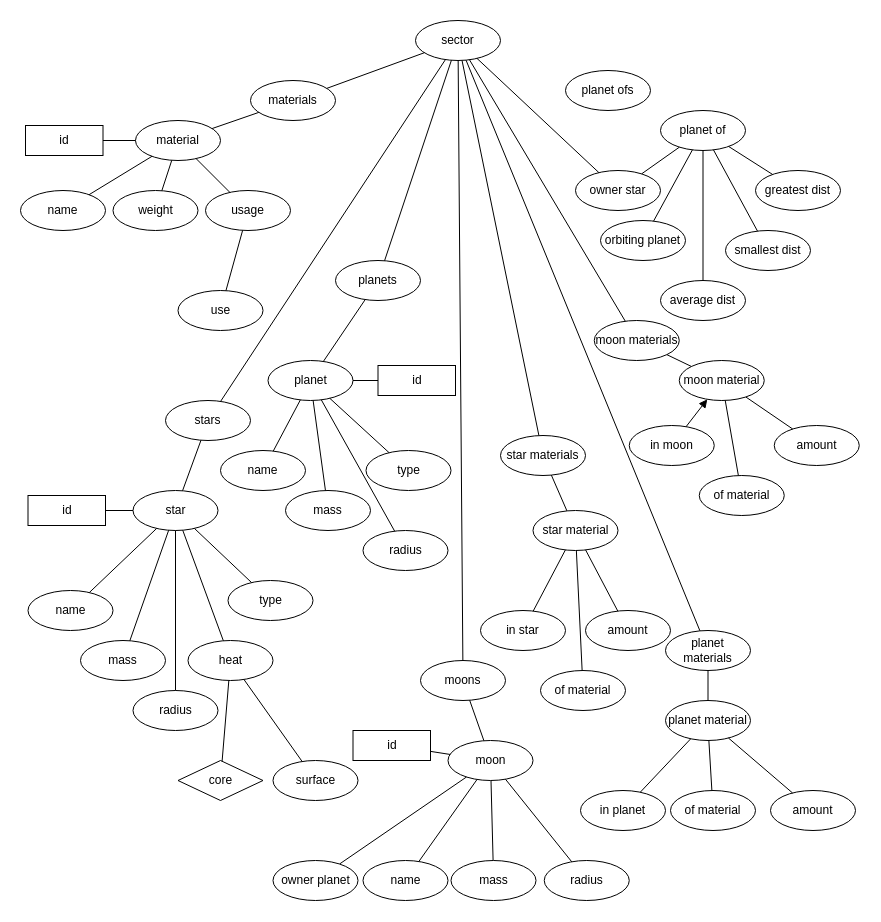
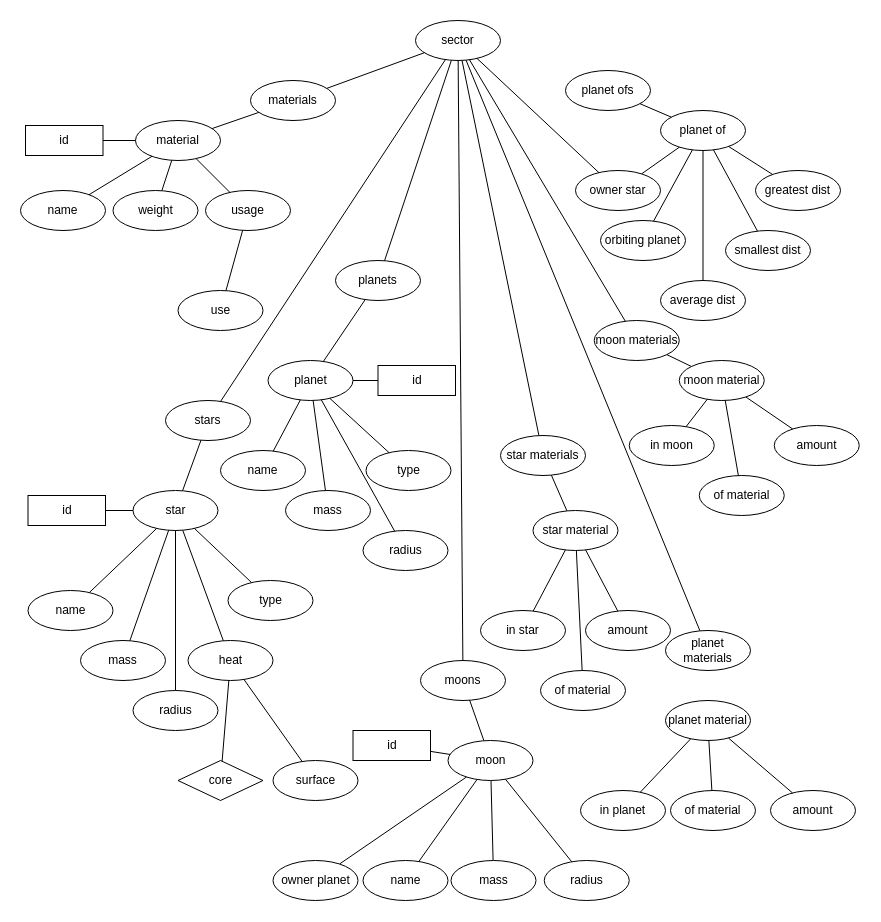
+ <mxCell id="102" value="" style="endArrow=none;html=1;" edge="1" parent="1" source="95" target="21"><mxGeometry width="50" height="50" relative="1" as="geometry"><mxPoint x="62.5" y="330" as="sourcePoint" /><mxPoint x="112.5" y="280" as="targetPoint" /></mxGeometry></mxCell>
- <mxCell id="80" value="" style="endArrow=block;html=1;" parent="1" source="68" target="22" edge="1"><mxGeometry width="50" height="50" relative="1" as="geometry"><mxPoint x="1002.5" y="490" as="sourcePoint" /><mxPoint x="1052.5" y="440" as="targetPoint" /></mxGeometry></mxCell>
+ <mxCell id="80" value="" style="endArrow=none;html=1;" parent="1" source="68" target="22" edge="1"><mxGeometry width="50" height="50" relative="1" as="geometry"><mxPoint x="1002.5" y="490" as="sourcePoint" /><mxPoint x="1052.5" y="440" as="targetPoint" /></mxGeometry></mxCell>
- <mxCell id="107" value="" style="endArrow=none;html=1;" edge="1" parent="1" source="23" target="98"><mxGeometry width="50" height="50" relative="1" as="geometry"><mxPoint x="112.5" y="380" as="sourcePoint" /><mxPoint x="162.5" y="330" as="targetPoint" /></mxGeometry></mxCell>
